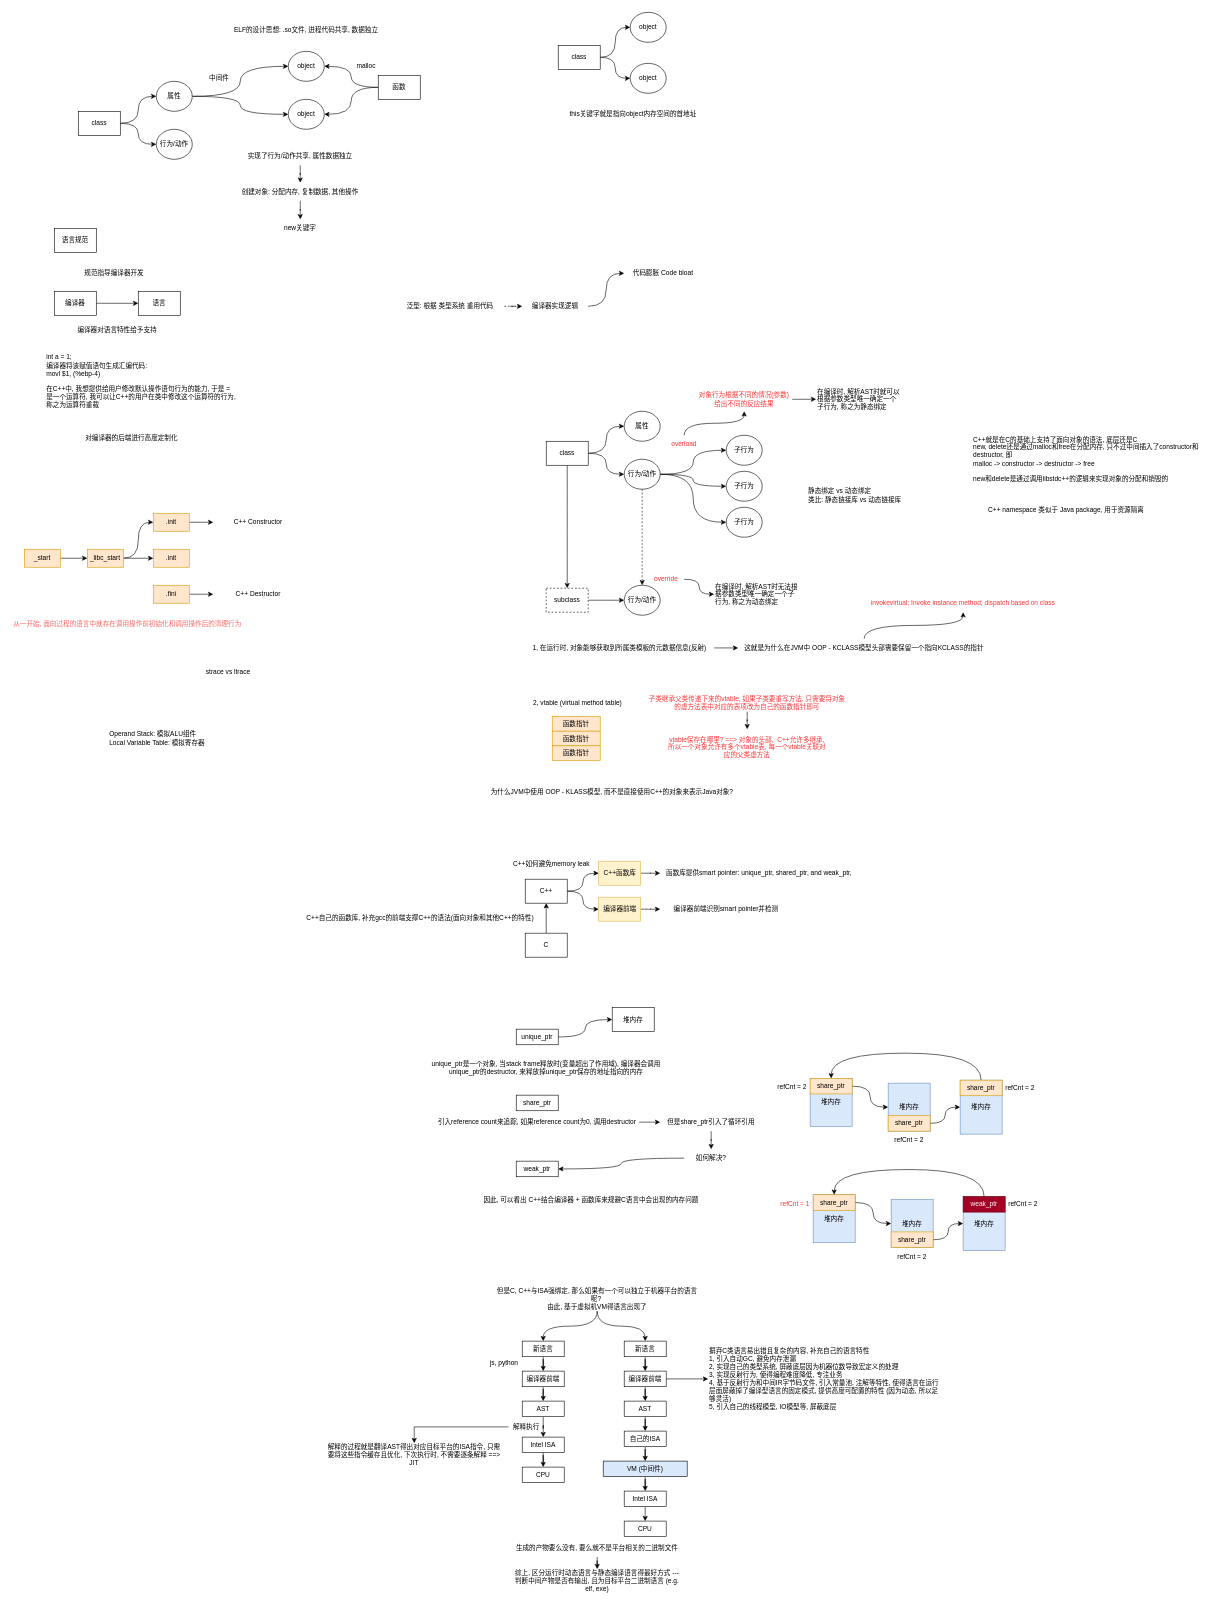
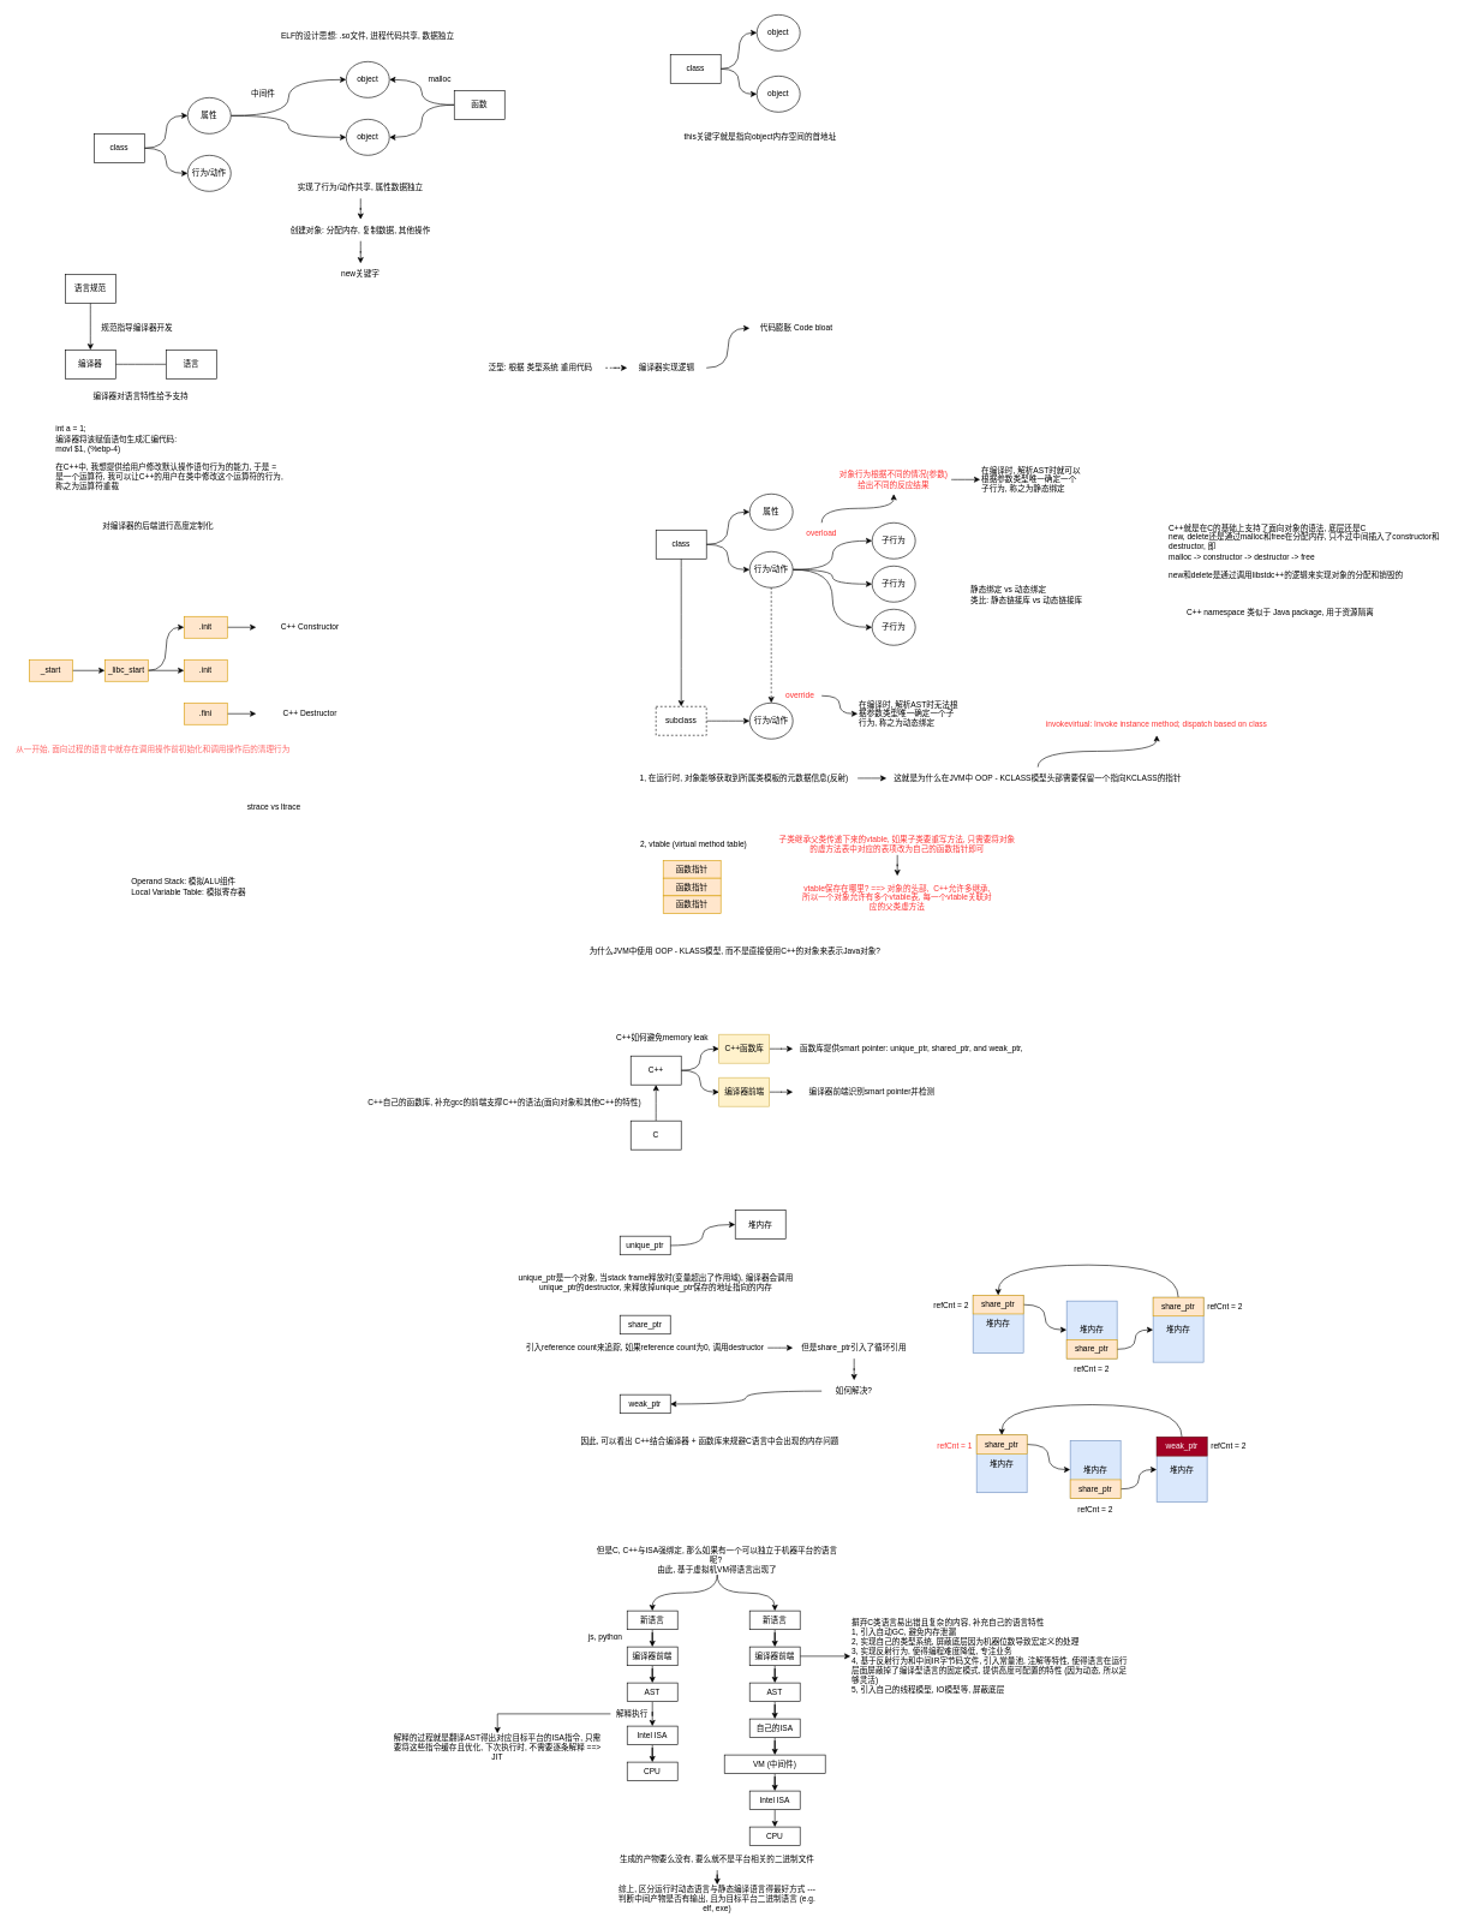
+ <mxCell id="27" style="edgeStyle=orthogonalEdgeStyle;curved=1;rounded=0;orthogonalLoop=1;jettySize=auto;html=1;entryX=0.5;entryY=0;entryDx=0;entryDy=0;fontSize=11;" parent="1" source="28" target="24" edge="1"><mxGeometry relative="1" as="geometry" /></mxCell>
- <mxCell id="23" style="edgeStyle=orthogonalEdgeStyle;curved=1;rounded=0;orthogonalLoop=1;jettySize=auto;html=1;entryX=0;entryY=0.5;entryDx=0;entryDy=0;fontSize=11;" parent="1" source="24" target="25" edge="1"><mxGeometry relative="1" as="geometry" /></mxCell>
+ <mxCell id="23" style="edgeStyle=orthogonalEdgeStyle;curved=1;rounded=0;orthogonalLoop=1;jettySize=auto;html=1;entryX=0;entryY=0.5;entryDx=0;entryDy=0;fontSize=11;endArrow=none;" parent="1" source="24" target="25" edge="1"><mxGeometry relative="1" as="geometry" /></mxCell>
- <mxCell id="172" value="VM (中间件)" style="rounded=0;whiteSpace=wrap;html=1;fontSize=11;fillColor=#dae8fc;" parent="1" vertex="1"><mxGeometry x="1005" y="2435" width="140" height="26" as="geometry" /></mxCell>
+ <mxCell id="172" value="VM (中间件)" style="rounded=0;whiteSpace=wrap;html=1;fontSize=11;" parent="1" vertex="1"><mxGeometry x="1005" y="2435" width="140" height="26" as="geometry" /></mxCell>
